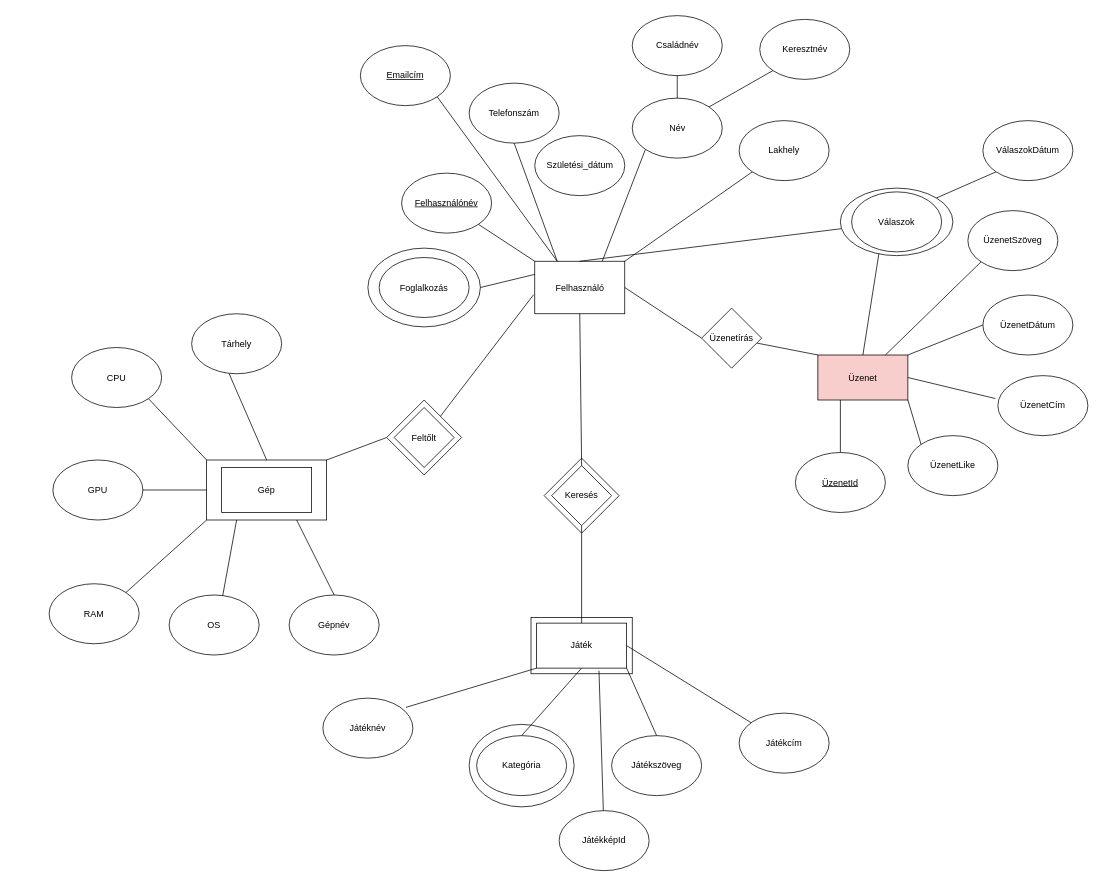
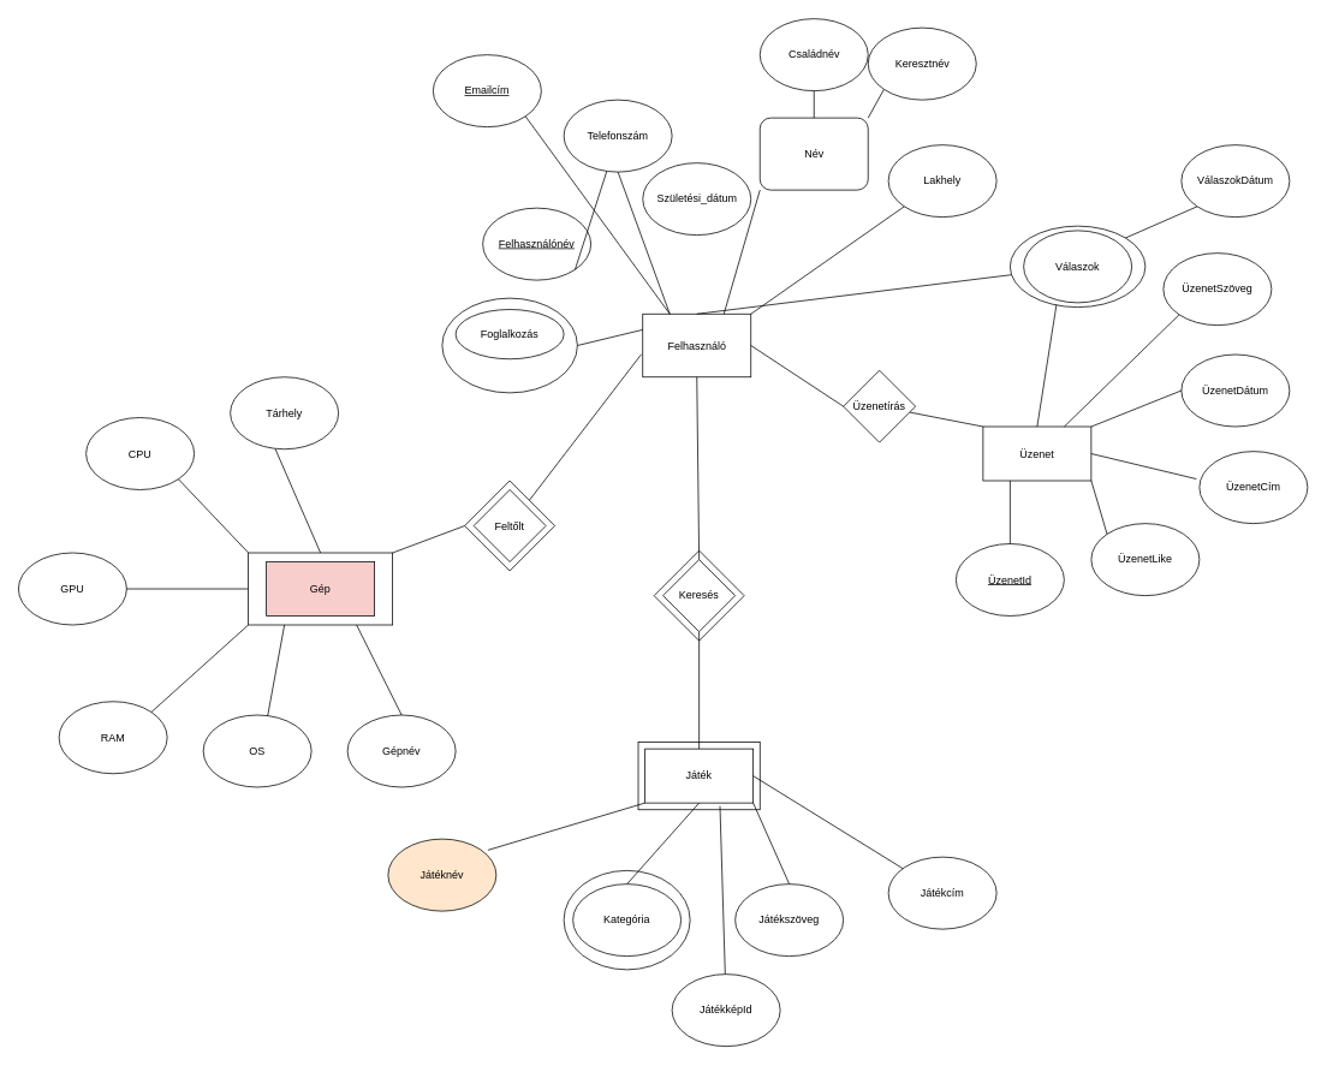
- <mxCell id="9" value="Keresztnév" style="ellipse;whiteSpace=wrap;html=1;" parent="1" vertex="1"><mxGeometry x="1012.5" y="25" width="120" height="80" as="geometry" /></mxCell>
+ <mxCell id="9" value="Keresztnév" style="ellipse;whiteSpace=wrap;html=1;" parent="1" vertex="1"><mxGeometry x="962.5" y="30" width="120" height="80" as="geometry" /></mxCell>
- <mxCell id="15" value="Név" style="ellipse;whiteSpace=wrap;html=1;" parent="1" vertex="1"><mxGeometry x="842.5" y="130" width="120" height="80" as="geometry" /></mxCell>
+ <mxCell id="15" value="Név" style="whiteSpace=wrap;html=1;rounded=1;" parent="1" vertex="1"><mxGeometry x="842.5" y="130" width="120" height="80" as="geometry" /></mxCell>
- <mxCell id="16" value="" style="endArrow=none;html=1;rounded=0;exitX=1;exitY=1;exitDx=0;exitDy=0;entryX=0;entryY=0;entryDx=0;entryDy=0;" parent="1" source="5" target="6" edge="1"><mxGeometry width="50" height="50" relative="1" as="geometry"><mxPoint x="795" y="570" as="sourcePoint" /><mxPoint x="845" y="520" as="targetPoint" /></mxGeometry></mxCell>
+ <mxCell id="16" value="" style="endArrow=none;html=1;rounded=0;exitX=1;exitY=1;exitDx=0;exitDy=0;" parent="1" source="5" target="11" edge="1"><mxGeometry width="50" height="50" relative="1" as="geometry"><mxPoint x="795" y="570" as="sourcePoint" /><mxPoint x="845" y="520" as="targetPoint" /></mxGeometry></mxCell>
- <mxCell id="14" value="Foglalkozás" style="ellipse;whiteSpace=wrap;html=1;" parent="1" vertex="1"><mxGeometry x="505" y="342.5" width="120" height="80" as="geometry" /></mxCell>
+ <mxCell id="14" value="Foglalkozás" style="ellipse;whiteSpace=wrap;html=1;" parent="1" vertex="1"><mxGeometry x="505" y="342.5" width="120" height="55" as="geometry" /></mxCell>
- <mxCell id="24" value="Üzenet" style="rounded=0;whiteSpace=wrap;html=1;fillColor=#f8cecc;" parent="1" vertex="1"><mxGeometry x="1090" y="472.5" width="120" height="60" as="geometry" /></mxCell>
+ <mxCell id="24" value="Üzenet" style="rounded=0;whiteSpace=wrap;html=1;" parent="1" vertex="1"><mxGeometry x="1090" y="472.5" width="120" height="60" as="geometry" /></mxCell>
- <mxCell id="33" value="GPU" style="ellipse;whiteSpace=wrap;html=1;" parent="1" vertex="1"><mxGeometry x="70" y="612.5" width="120" height="80" as="geometry" /></mxCell>
+ <mxCell id="33" value="GPU" style="ellipse;whiteSpace=wrap;html=1;" parent="1" vertex="1"><mxGeometry x="20" y="612.5" width="120" height="80" as="geometry" /></mxCell>
- <mxCell id="31" value="Gép" style="rounded=0;whiteSpace=wrap;html=1;" parent="1" vertex="1"><mxGeometry x="295" y="622.5" width="120" height="60" as="geometry" /></mxCell>
+ <mxCell id="31" value="Gép" style="rounded=0;whiteSpace=wrap;html=1;fillColor=#f8cecc;" parent="1" vertex="1"><mxGeometry x="295" y="622.5" width="120" height="60" as="geometry" /></mxCell>
- <mxCell id="28" value="Játéknév" style="ellipse;whiteSpace=wrap;html=1;" parent="1" vertex="1"><mxGeometry x="430" y="930" width="120" height="80" as="geometry" /></mxCell>
+ <mxCell id="28" value="Játéknév" style="ellipse;whiteSpace=wrap;html=1;fillColor=#ffe6cc;" parent="1" vertex="1"><mxGeometry x="430" y="930" width="120" height="80" as="geometry" /></mxCell>
